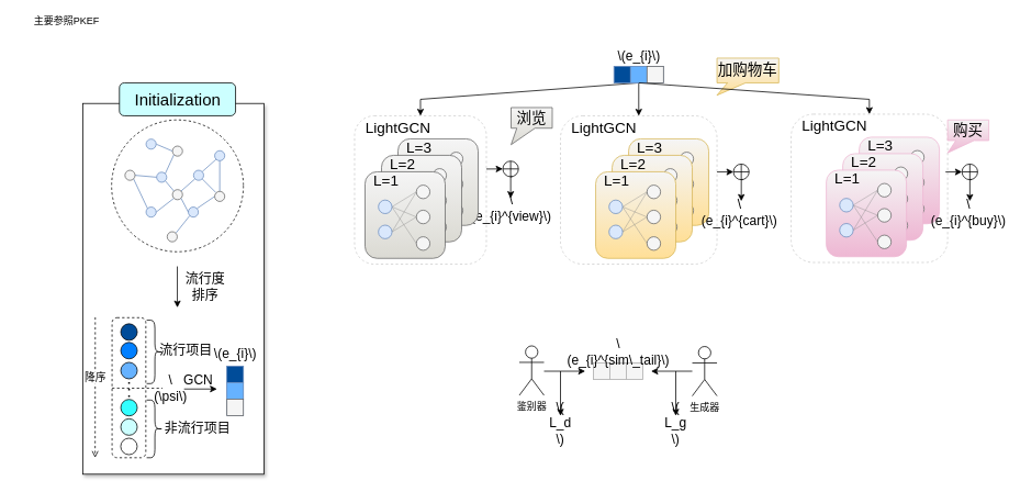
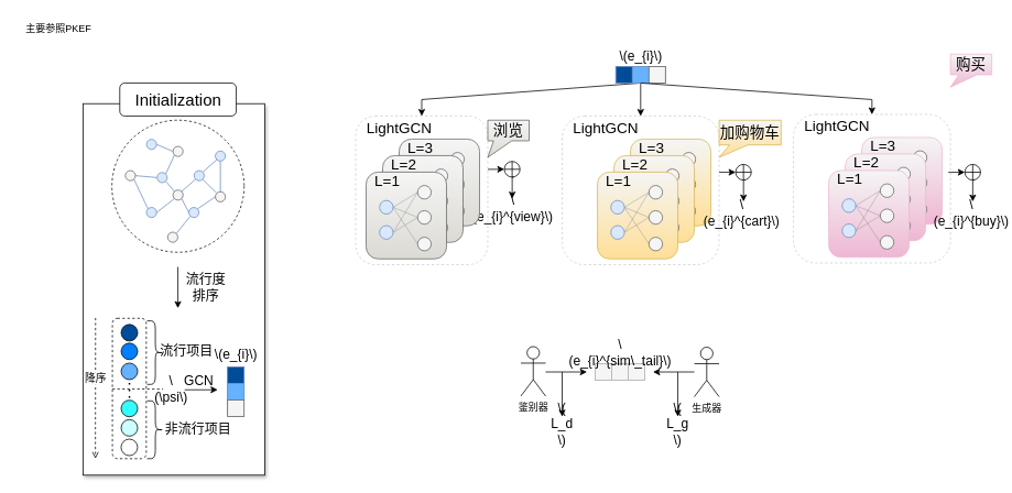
- <mxCell id="3" value="主要参照PKEF" style="text;html=1;align=center;verticalAlign=middle;resizable=0;points=[];autosize=1;strokeColor=none;fillColor=none;" parent="1" vertex="1"><mxGeometry x="30" y="10" width="100" height="30" as="geometry" /></mxCell>
+ <mxCell id="3" value="主要参照PKEF" style="text;html=1;align=center;verticalAlign=middle;resizable=0;points=[];autosize=1;strokeColor=none;fillColor=none;" parent="1" vertex="1"><mxGeometry width="100" height="30" as="geometry" x="20" y="20" /></mxCell>
- <mxCell id="104" value="&lt;font style=&quot;font-size: 18px;&quot;&gt;加购物车&lt;/font&gt;" style="shape=callout;whiteSpace=wrap;html=1;perimeter=calloutPerimeter;position2=0;base=22;size=15;position=0.17;fillColor=#F5F5F5;gradientColor=#FFDF97;strokeColor=#d6b656;" vertex="1" parent="1"><mxGeometry x="870" y="70" width="75" height="45" as="geometry" /></mxCell>
+ <mxCell id="104" value="&lt;font style=&quot;font-size: 18px;&quot;&gt;加购物车&lt;/font&gt;" style="shape=callout;whiteSpace=wrap;html=1;perimeter=calloutPerimeter;position2=0;base=22;size=15;position=0.17;fillColor=#F5F5F5;gradientColor=#FFDF97;strokeColor=#d6b656;" vertex="1" parent="1"><mxGeometry x="870" y="145" width="75" height="45" as="geometry" /></mxCell>
- <mxCell id="57" value="&lt;font style=&quot;font-size: 20px;&quot;&gt;Initialization&lt;/font&gt;" style="rounded=1;whiteSpace=wrap;html=1;fillColor=#ccffff;" vertex="1" parent="1"><mxGeometry x="144.5" y="100" width="141" height="40" as="geometry" /></mxCell>
+ <mxCell id="57" value="&lt;font style=&quot;font-size: 20px;&quot;&gt;Initialization&lt;/font&gt;" style="rounded=1;whiteSpace=wrap;html=1;" vertex="1" parent="1"><mxGeometry x="144.5" y="100" width="141" height="40" as="geometry" /></mxCell>
- <mxCell id="59" value="&lt;font style=&quot;font-size: 18px;&quot;&gt;浏览&lt;/font&gt;" style="shape=callout;whiteSpace=wrap;html=1;perimeter=calloutPerimeter;position2=0;base=22;size=20;position=0.14;fillColor=#f5f5f5;gradientColor=#DBDAD3;strokeColor=#666666;" vertex="1" parent="1"><mxGeometry x="620" y="130" width="50" height="45" as="geometry" /></mxCell>
+ <mxCell id="59" value="&lt;font style=&quot;font-size: 18px;&quot;&gt;浏览&lt;/font&gt;" style="shape=callout;whiteSpace=wrap;html=1;perimeter=calloutPerimeter;position2=0;base=22;size=20;position=0.14;fillColor=#f5f5f5;gradientColor=#DBDAD3;strokeColor=#666666;" vertex="1" parent="1"><mxGeometry x="590" y="145" width="50" height="45" as="geometry" /></mxCell>
- <mxCell id="149" value="&lt;font style=&quot;font-size: 18px;&quot;&gt;购买&lt;/font&gt;" style="shape=callout;whiteSpace=wrap;html=1;perimeter=calloutPerimeter;position2=0;base=22;size=15;position=0.2;fillColor=#F5F5F5;gradientColor=#EEB7D3;strokeColor=#EEB7D3;" vertex="1" parent="1"><mxGeometry x="1150" y="145" width="50" height="40" as="geometry" /></mxCell>
+ <mxCell id="149" value="&lt;font style=&quot;font-size: 18px;&quot;&gt;购买&lt;/font&gt;" style="shape=callout;whiteSpace=wrap;html=1;perimeter=calloutPerimeter;position2=0;base=22;size=15;position=0.2;fillColor=#F5F5F5;gradientColor=#EEB7D3;strokeColor=#EEB7D3;" vertex="1" parent="1"><mxGeometry x="1150" y="65" width="50" height="40" as="geometry" /></mxCell>
